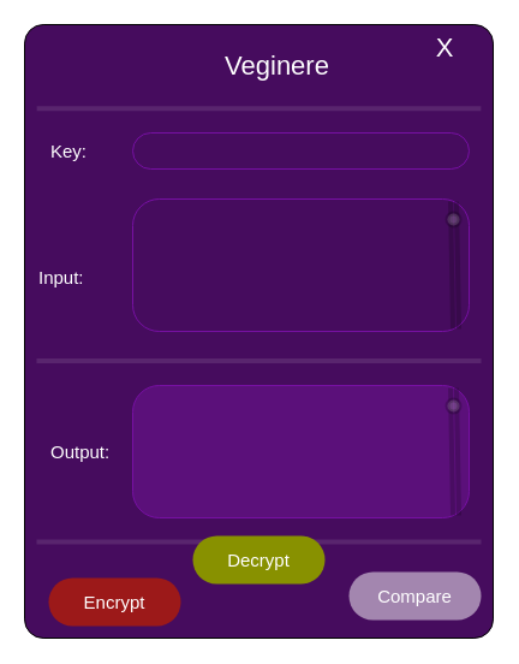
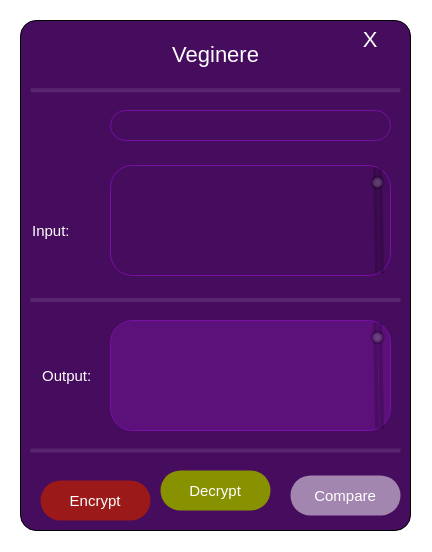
- <mxCell id="3" value="Veginere&lt;br style=&quot;font-size: 22px;&quot;&gt;" style="text;html=1;strokeColor=none;fillColor=none;align=center;verticalAlign=middle;whiteSpace=wrap;rounded=0;fontColor=#FFFFFF;fontStyle=0;horizontal=1;fontSize=22;" vertex="1" parent="1"><mxGeometry x="183.5" y="40" width="93" height="30" as="geometry" /></mxCell>
+ <mxCell id="3" value="Veginere&lt;br style=&quot;font-size: 22px;&quot;&gt;" style="text;html=1;strokeColor=none;fillColor=none;align=center;verticalAlign=middle;whiteSpace=wrap;rounded=0;fontColor=#FFFFFF;fontStyle=0;horizontal=1;fontSize=22;" vertex="1" parent="1"><mxGeometry x="168.5" y="40" width="93" height="30" as="geometry" /></mxCell>
- <mxCell id="7" value="Key:" style="text;html=1;strokeColor=none;fillColor=none;align=left;verticalAlign=middle;whiteSpace=wrap;rounded=0;fontSize=15;fontColor=#FFFFFF;fontStyle=0" vertex="1" parent="1"><mxGeometry x="40" y="115" width="50" height="20" as="geometry" /></mxCell>
- <mxCell id="15" value="Decrypt" style="rounded=1;whiteSpace=wrap;html=1;strokeColor=none;fillColor=#889100;fontSize=15;fontColor=#FFFFFF;align=center;gradientColor=none;arcSize=50;" vertex="1" parent="1"><mxGeometry x="160" y="445" width="110" height="40" as="geometry" /></mxCell>
+ <mxCell id="15" value="Decrypt" style="rounded=1;whiteSpace=wrap;html=1;strokeColor=none;fillColor=#889100;fontSize=15;fontColor=#FFFFFF;align=center;gradientColor=none;arcSize=50;" vertex="1" parent="1"><mxGeometry x="160" y="470" width="110" height="40" as="geometry" /></mxCell>
